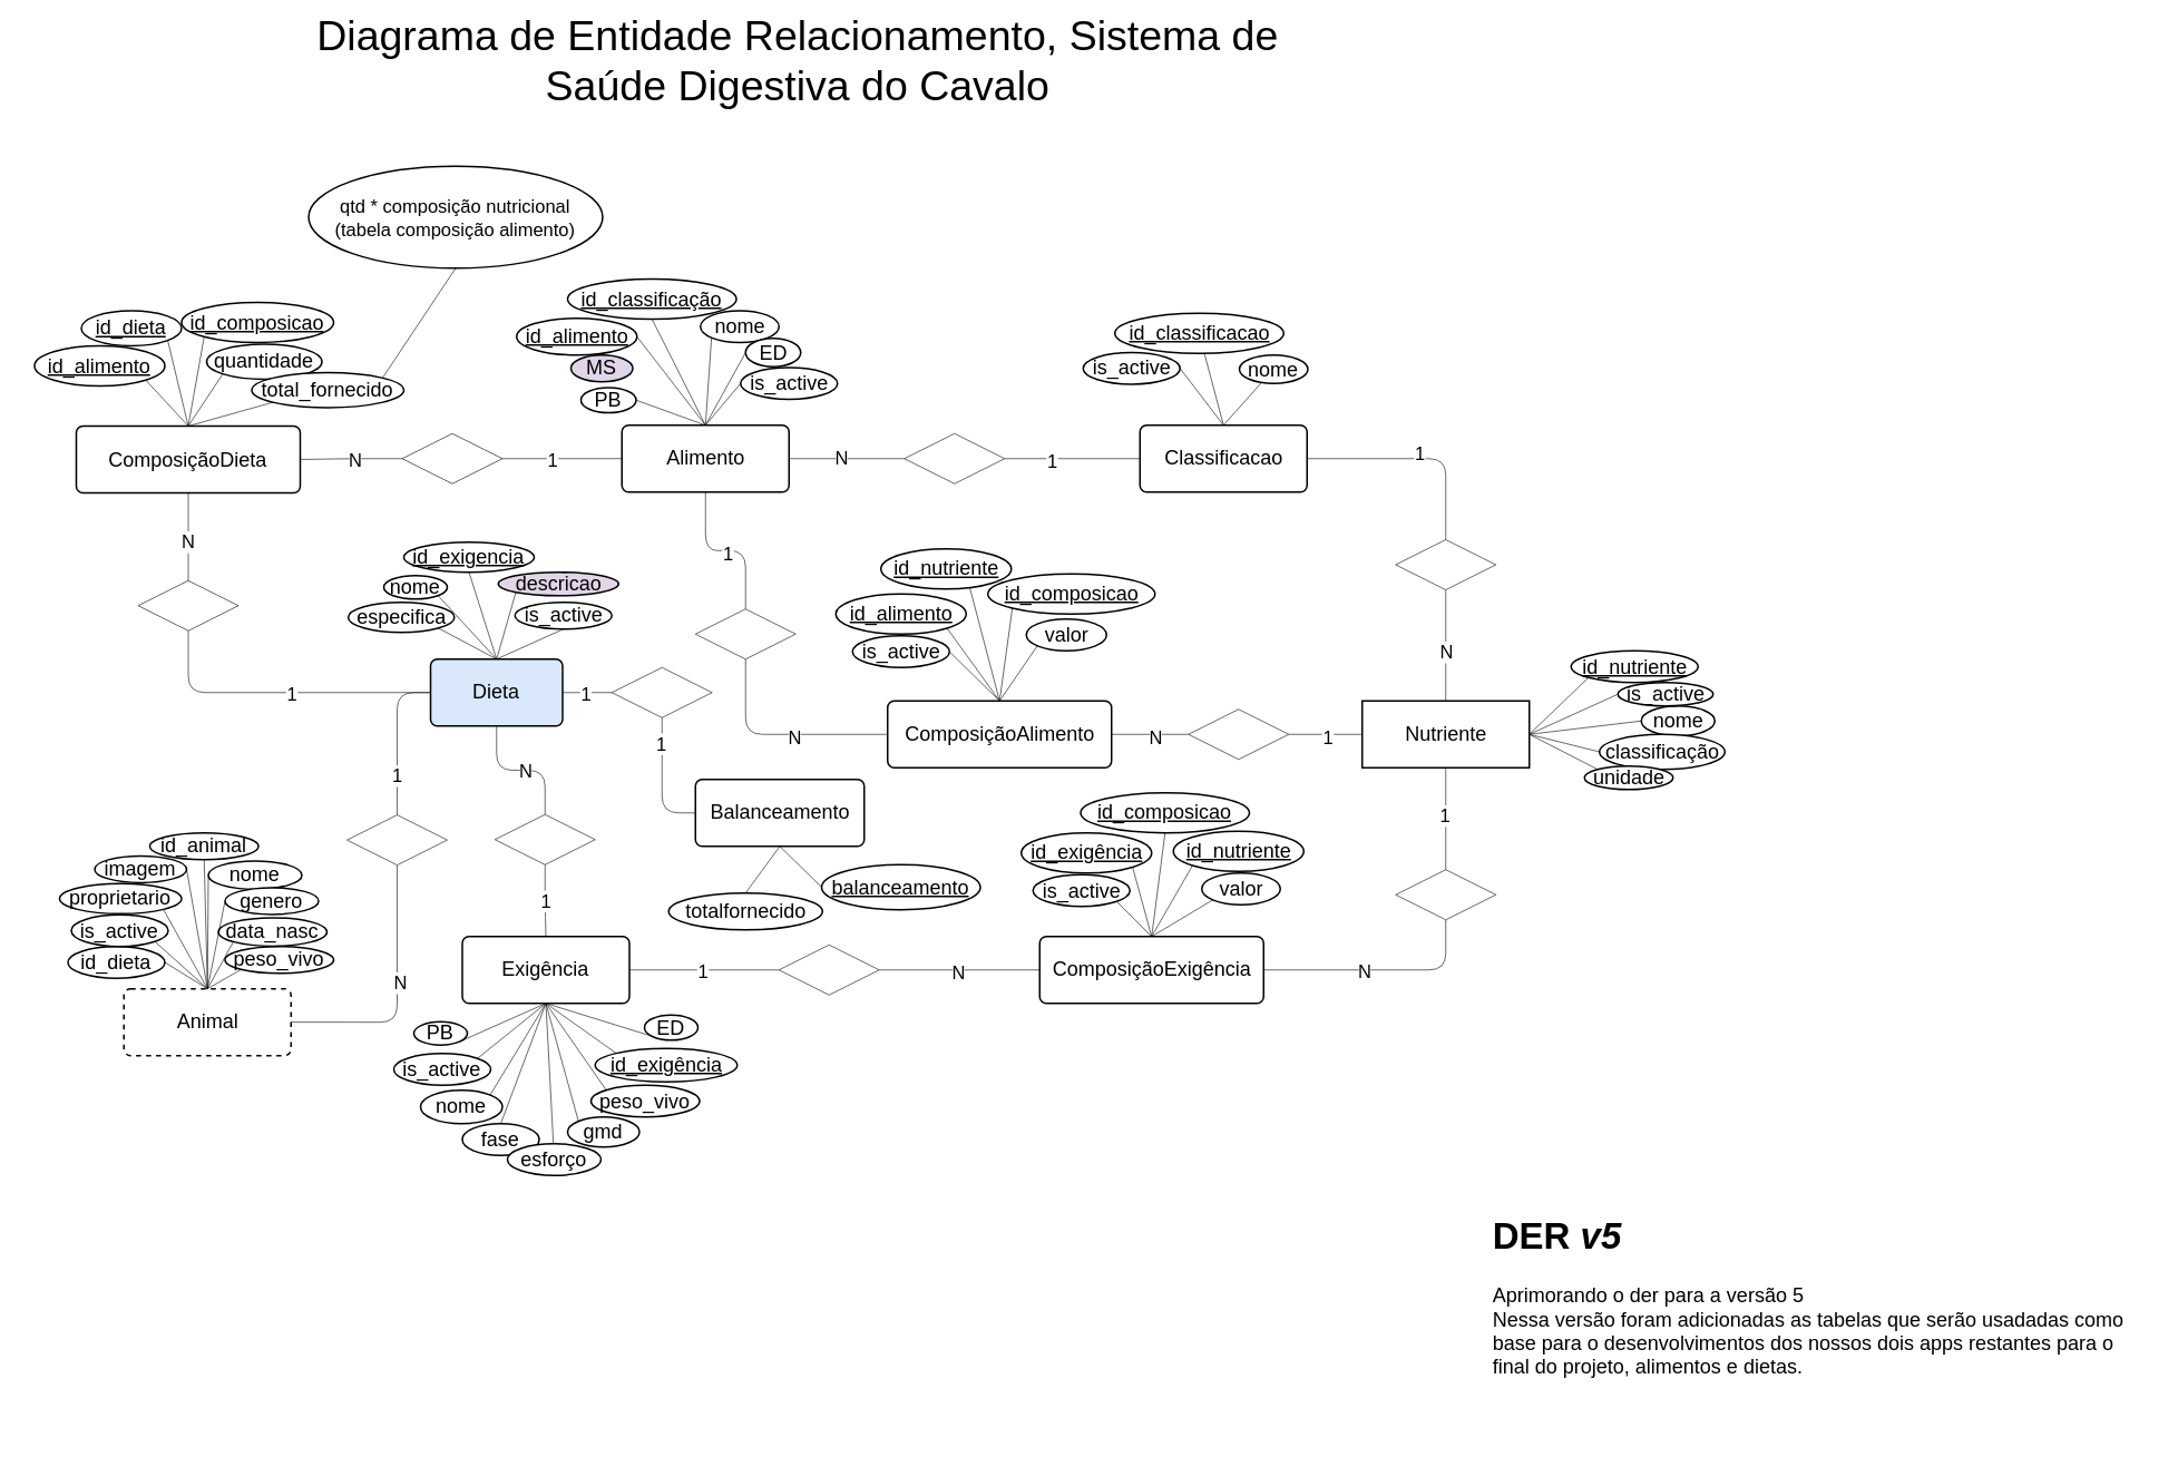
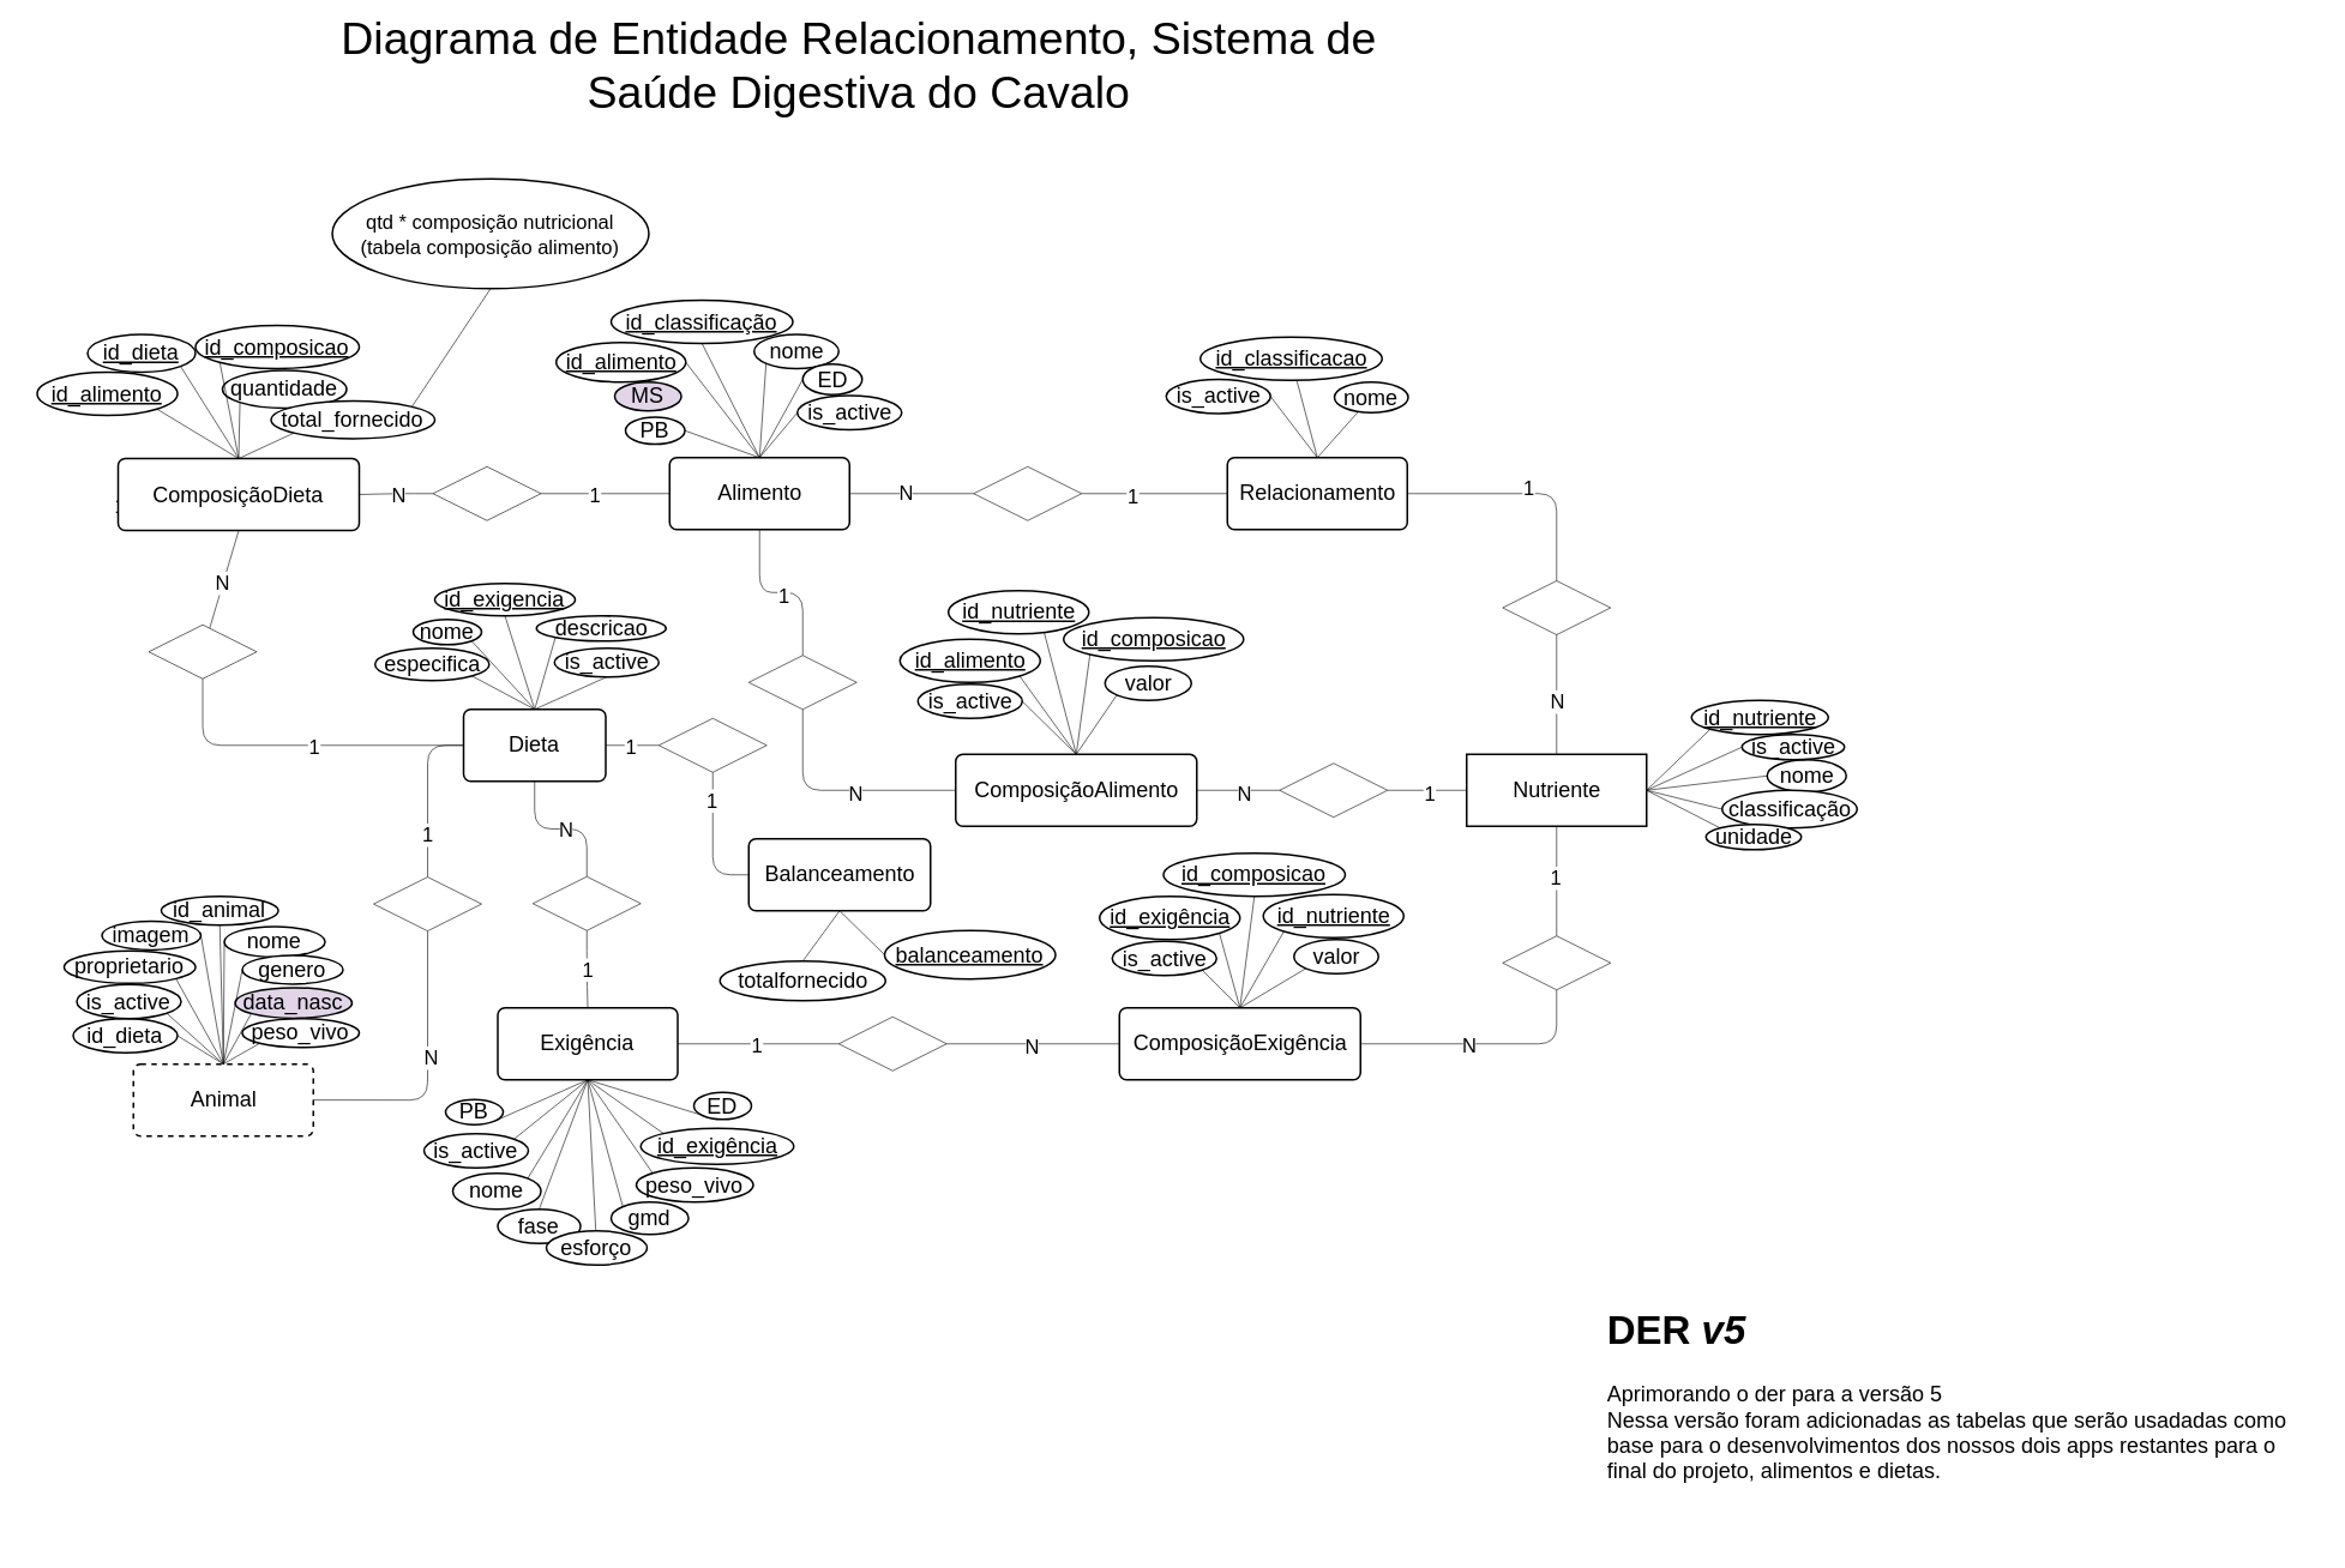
- <mxCell id="4" value="Classificacao" style="rounded=1;arcSize=10;whiteSpace=wrap;html=1;align=center;" parent="3" vertex="1"><mxGeometry x="70" y="69" width="100" height="40" as="geometry" /></mxCell>
+ <mxCell id="4" value="Relacionamento" style="rounded=1;arcSize=10;whiteSpace=wrap;html=1;align=center;" parent="3" vertex="1"><mxGeometry x="70" y="69" width="100" height="40" as="geometry" /></mxCell>
- <mxCell id="153" value="ComposiçãoDieta" style="rounded=1;arcSize=10;whiteSpace=wrap;html=1;align=center;" parent="1" vertex="1"><mxGeometry x="45" y="254.5" width="134" height="40" as="geometry" /></mxCell>
+ <mxCell id="153" value="ComposiçãoDieta" style="rounded=1;arcSize=10;whiteSpace=wrap;html=1;align=center;" parent="1" vertex="1"><mxGeometry x="65" y="254.5" width="134" height="40" as="geometry" /></mxCell>
- <mxCell id="186" value="descricao" style="ellipse;whiteSpace=wrap;html=1;align=center;fillColor=#e1d5e7;" vertex="1" parent="1"><mxGeometry x="297.5" y="342" width="72" height="14" as="geometry" /></mxCell>
+ <mxCell id="186" value="descricao" style="ellipse;whiteSpace=wrap;html=1;align=center;" vertex="1" parent="1"><mxGeometry x="297.5" y="342" width="72" height="14" as="geometry" /></mxCell>
- <mxCell id="94" value="Dieta" style="rounded=1;arcSize=10;whiteSpace=wrap;html=1;align=center;fillColor=#dae8fc;" parent="1" vertex="1"><mxGeometry x="257" y="394" width="79" height="40" as="geometry" /></mxCell>
+ <mxCell id="94" value="Dieta" style="rounded=1;arcSize=10;whiteSpace=wrap;html=1;align=center;" parent="1" vertex="1"><mxGeometry x="257" y="394" width="79" height="40" as="geometry" /></mxCell>
- <mxCell id="115" value="data_nasc" style="ellipse;whiteSpace=wrap;html=1;align=center;" parent="1" vertex="1"><mxGeometry x="130" y="548.75" width="65" height="17" as="geometry" /></mxCell>
+ <mxCell id="115" value="data_nasc" style="ellipse;whiteSpace=wrap;html=1;align=center;fillColor=#e1d5e7;" parent="1" vertex="1"><mxGeometry x="130" y="548.75" width="65" height="17" as="geometry" /></mxCell>
